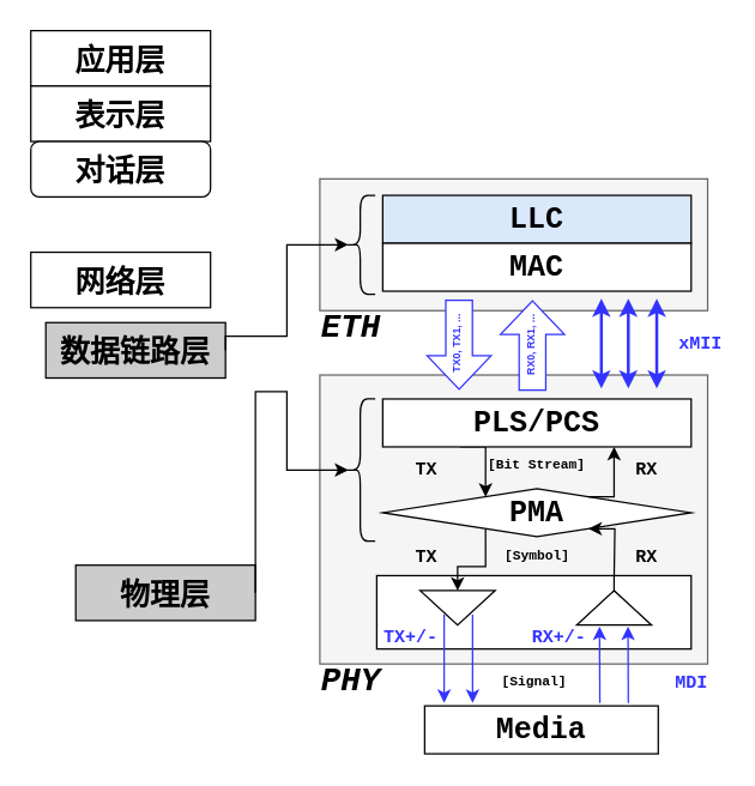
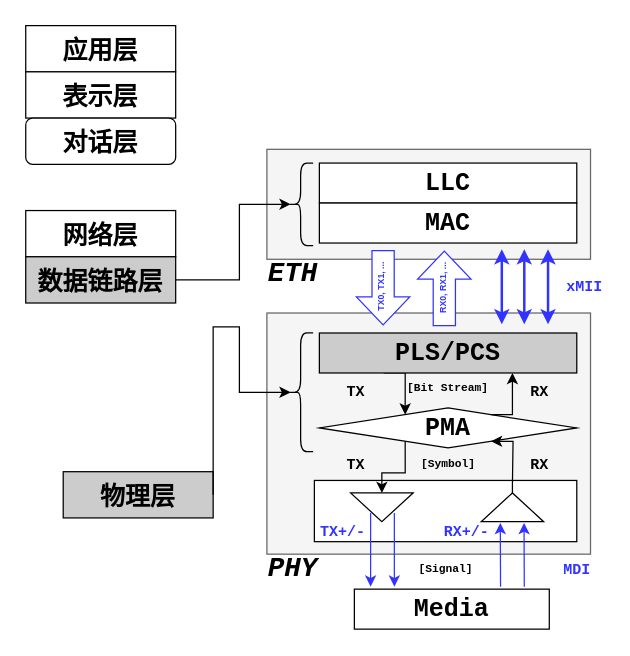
- <mxCell id="18" value="&lt;font size=&quot;1&quot;&gt;&lt;b style=&quot;font-size: 20px;&quot;&gt;LLC&lt;/b&gt;&lt;/font&gt;" style="rounded=0;whiteSpace=wrap;html=1;fontFamily=Courier New;fillColor=#dae8fc;" parent="1" vertex="1"><mxGeometry x="255" y="130" width="206" height="32" as="geometry" /></mxCell>
+ <mxCell id="18" value="&lt;font size=&quot;1&quot;&gt;&lt;b style=&quot;font-size: 20px;&quot;&gt;LLC&lt;/b&gt;&lt;/font&gt;" style="rounded=0;whiteSpace=wrap;html=1;fontFamily=Courier New;" parent="1" vertex="1"><mxGeometry x="255" y="130" width="206" height="32" as="geometry" /></mxCell>
- <mxCell id="16" value="&lt;font face=&quot;Georgia&quot; size=&quot;1&quot;&gt;&lt;b style=&quot;font-size: 20px;&quot;&gt;数据链路层&lt;/b&gt;&lt;/font&gt;" style="rounded=0;whiteSpace=wrap;html=1;fillColor=#CCCCCC;" parent="1" vertex="1"><mxGeometry x="30" y="215" width="120" height="37" as="geometry" /></mxCell>
+ <mxCell id="16" value="&lt;font face=&quot;Georgia&quot; size=&quot;1&quot;&gt;&lt;b style=&quot;font-size: 20px;&quot;&gt;数据链路层&lt;/b&gt;&lt;/font&gt;" style="rounded=0;whiteSpace=wrap;html=1;fillColor=#CCCCCC;" parent="1" vertex="1"><mxGeometry x="20" y="205" width="120" height="37" as="geometry" /></mxCell>
- <mxCell id="23" value="&lt;font&gt;&lt;span style=&quot;font-size: 20px;&quot;&gt;&lt;b&gt;PLS/PCS&lt;/b&gt;&lt;/span&gt;&lt;/font&gt;" style="rounded=0;whiteSpace=wrap;html=1;fontFamily=Courier New;" parent="1" vertex="1"><mxGeometry x="255" y="266" width="206" height="32" as="geometry" /></mxCell>
+ <mxCell id="23" value="&lt;font&gt;&lt;span style=&quot;font-size: 20px;&quot;&gt;&lt;b&gt;PLS/PCS&lt;/b&gt;&lt;/span&gt;&lt;/font&gt;" style="rounded=0;whiteSpace=wrap;html=1;fontFamily=Courier New;fillColor=#cccccc;" parent="1" vertex="1"><mxGeometry x="255" y="266" width="206" height="32" as="geometry" /></mxCell>
